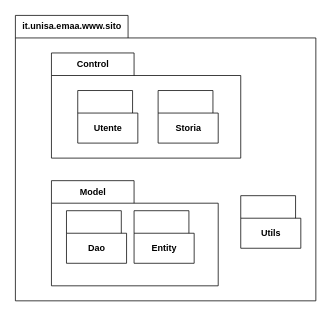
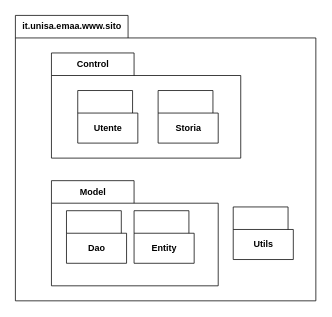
- <mxCell id="9" value="Utils" style="shape=folder;fontStyle=1;tabWidth=80;tabHeight=30;tabPosition=left;html=1;boundedLbl=1;" vertex="1" parent="2"><mxGeometry x="300" y="240" width="80" height="70" as="geometry" /></mxCell>
+ <mxCell id="9" value="Utils" style="shape=folder;fontStyle=1;tabWidth=80;tabHeight=30;tabPosition=left;html=1;boundedLbl=1;" vertex="1" parent="2"><mxGeometry x="290" y="255" width="80" height="70" as="geometry" /></mxCell>
